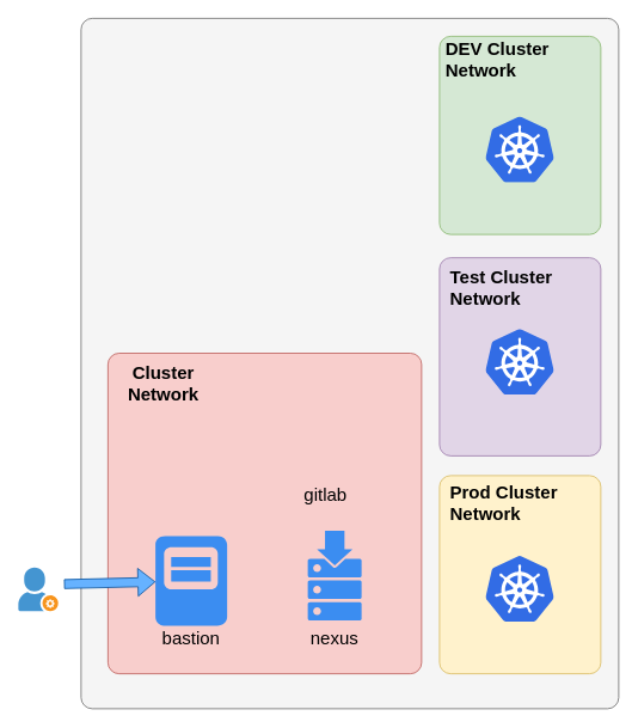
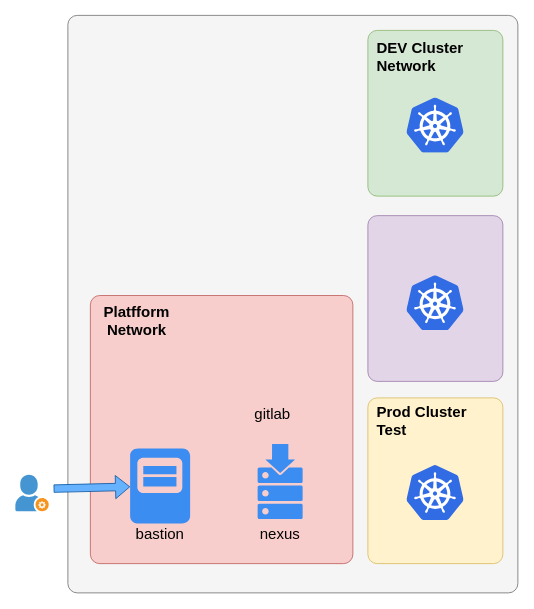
- <mxCell id="13" value="DEV Cluster&lt;br&gt;Network" style="text;html=1;strokeColor=none;fillColor=none;align=left;verticalAlign=middle;whiteSpace=wrap;rounded=0;fontSize=20;fontStyle=1;fontColor=#000000;" parent="1" vertex="1"><mxGeometry x="495" y="45" width="160" height="40" as="geometry" /></mxCell>
+ <mxCell id="13" value="DEV Cluster&lt;br&gt;Network" style="text;html=1;strokeColor=none;fillColor=none;align=left;verticalAlign=middle;whiteSpace=wrap;rounded=0;fontSize=20;fontStyle=1;fontColor=#000000;" parent="1" vertex="1"><mxGeometry x="500" y="55" width="160" height="40" as="geometry" /></mxCell>
- <mxCell id="15" value="Test Cluster&lt;br&gt;Network" style="text;html=1;strokeColor=none;fillColor=none;align=left;verticalAlign=middle;whiteSpace=wrap;rounded=0;fontSize=20;fontStyle=1;fontColor=#000000;" parent="1" vertex="1"><mxGeometry x="500" y="300" width="160" height="40" as="geometry" /></mxCell>
- <mxCell id="12" value="Cluster&lt;br&gt;Network" style="text;html=1;strokeColor=none;fillColor=none;align=center;verticalAlign=middle;whiteSpace=wrap;rounded=0;fontSize=20;fontStyle=1;fontColor=#000000;" parent="1" vertex="1"><mxGeometry x="120" y="401" width="124" height="50" as="geometry" /></mxCell>
+ <mxCell id="12" value="Platfform&lt;br&gt;Network" style="text;html=1;strokeColor=none;fillColor=none;align=center;verticalAlign=middle;whiteSpace=wrap;rounded=0;fontSize=20;fontStyle=1;fontColor=#000000;" parent="1" vertex="1"><mxGeometry x="120" y="401" width="124" height="50" as="geometry" /></mxCell>
- <mxCell id="14" value="Prod Cluster&lt;br&gt;Network" style="text;html=1;strokeColor=none;fillColor=none;align=left;verticalAlign=middle;whiteSpace=wrap;rounded=0;fontSize=20;fontStyle=1;fontColor=#000000;" parent="1" vertex="1"><mxGeometry x="500" y="540" width="160" height="40" as="geometry" /></mxCell>
+ <mxCell id="14" value="Prod Cluster&lt;br&gt;Test" style="text;html=1;strokeColor=none;fillColor=none;align=left;verticalAlign=middle;whiteSpace=wrap;rounded=0;fontSize=20;fontStyle=1;fontColor=#000000;" parent="1" vertex="1"><mxGeometry x="500" y="540" width="160" height="40" as="geometry" /></mxCell>
